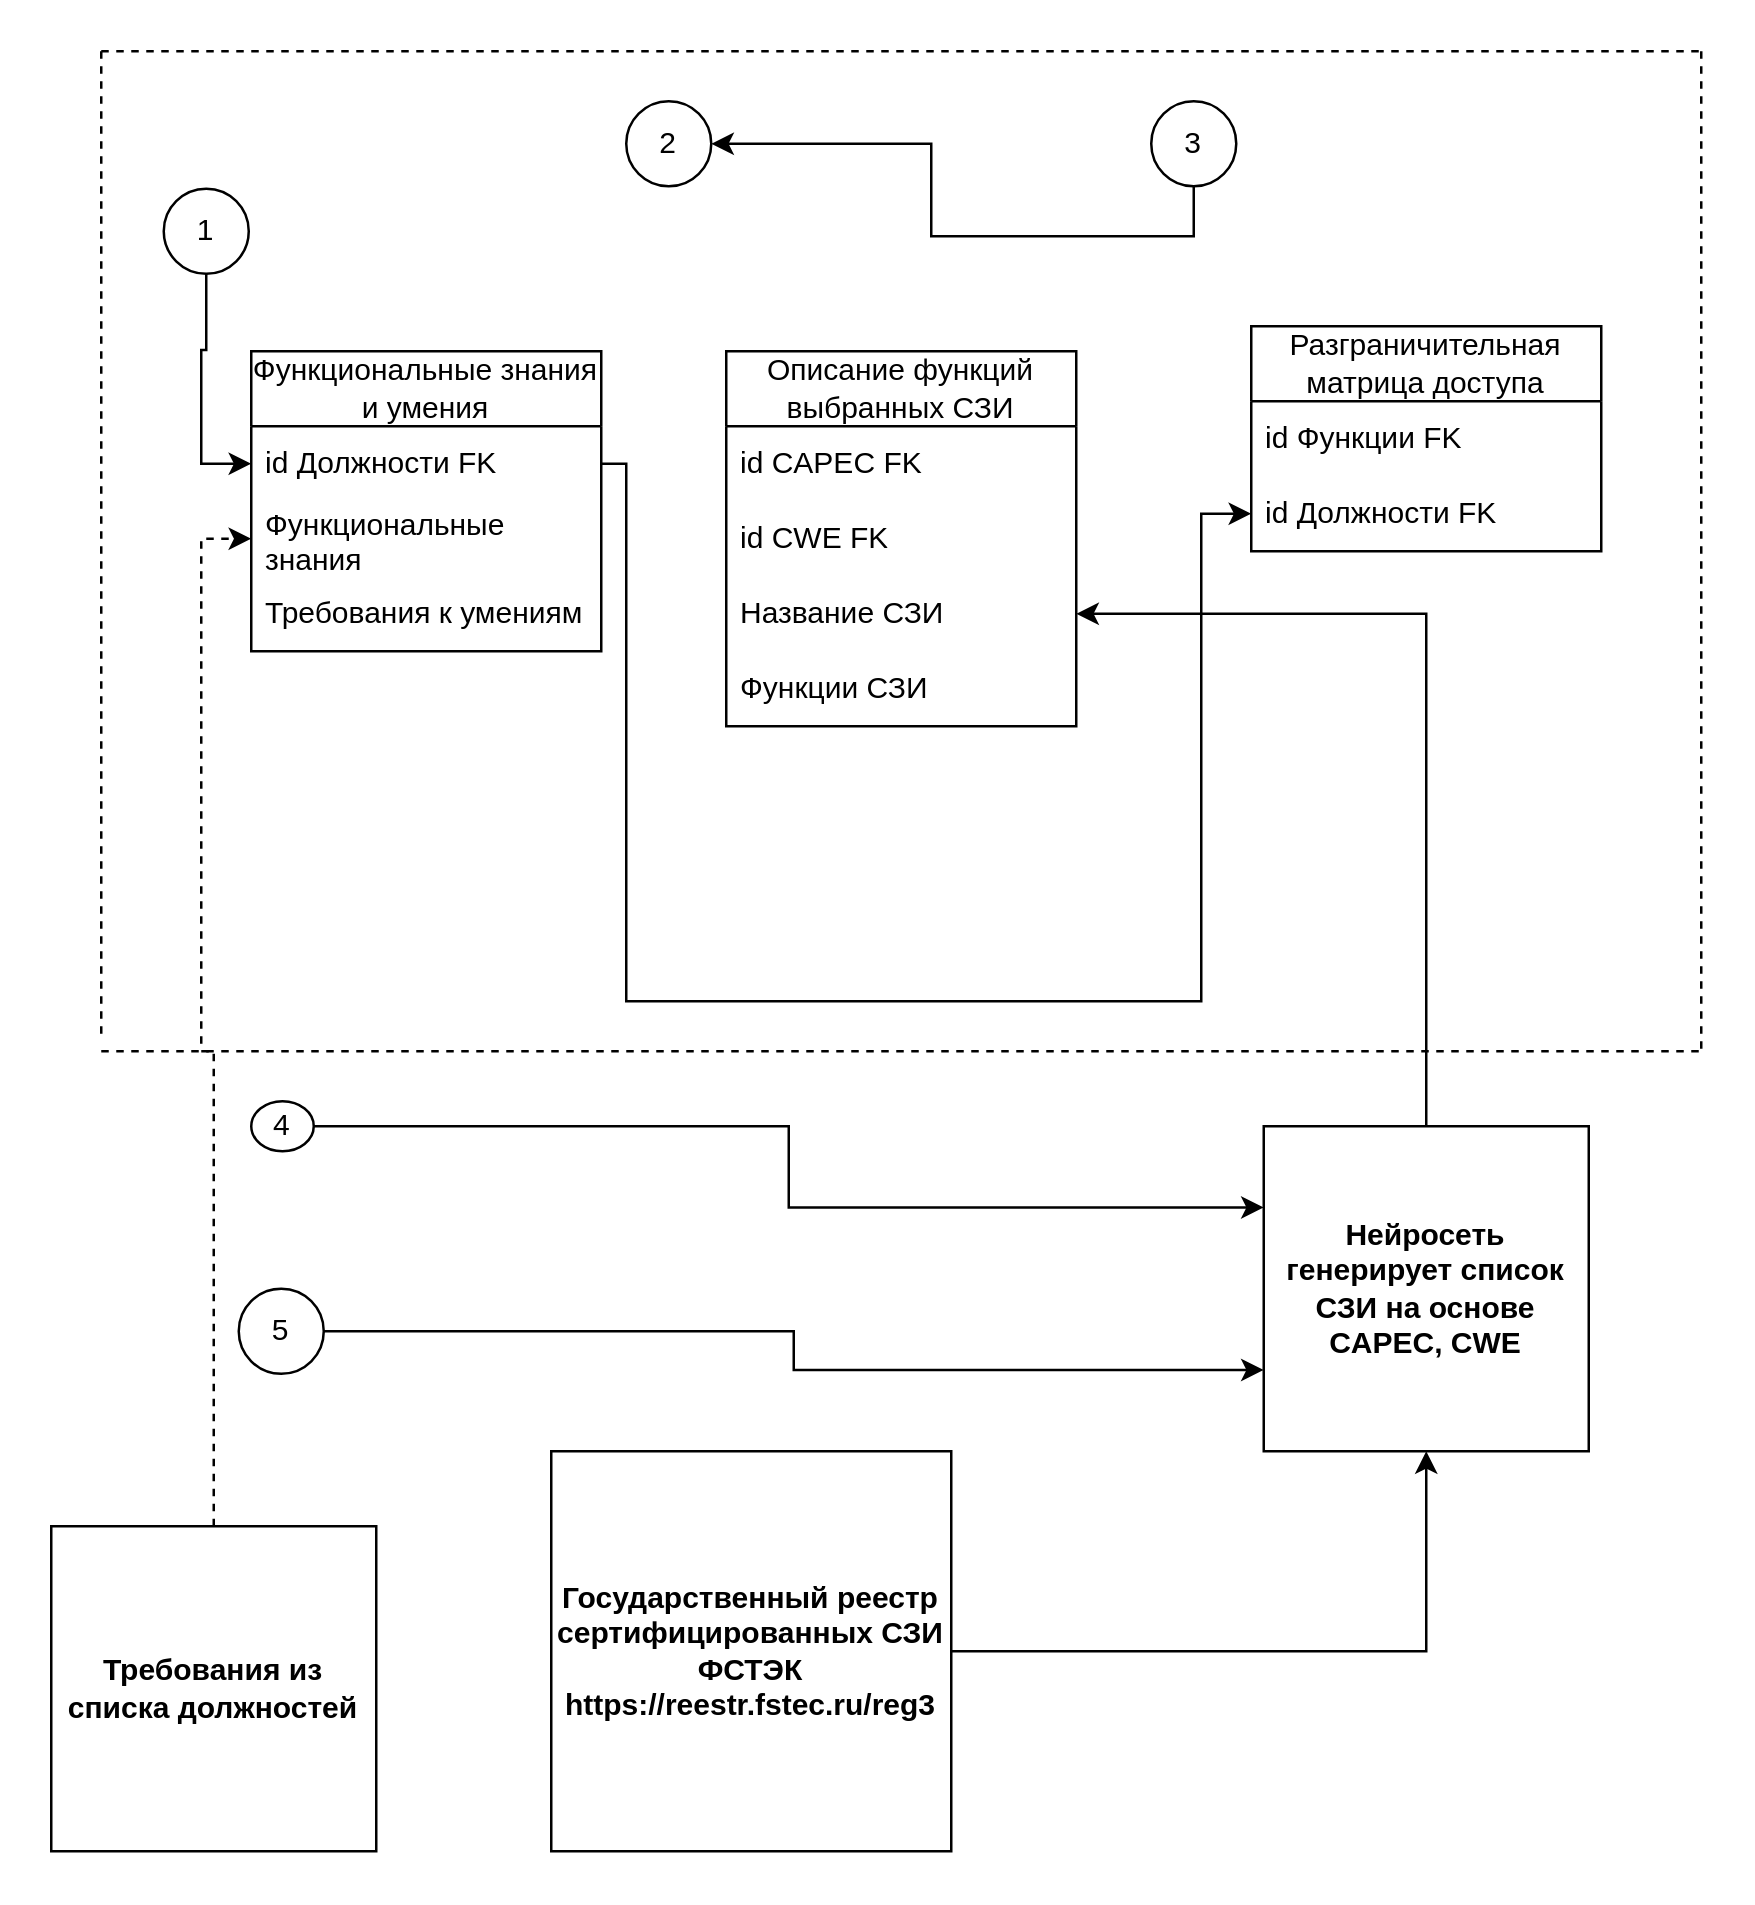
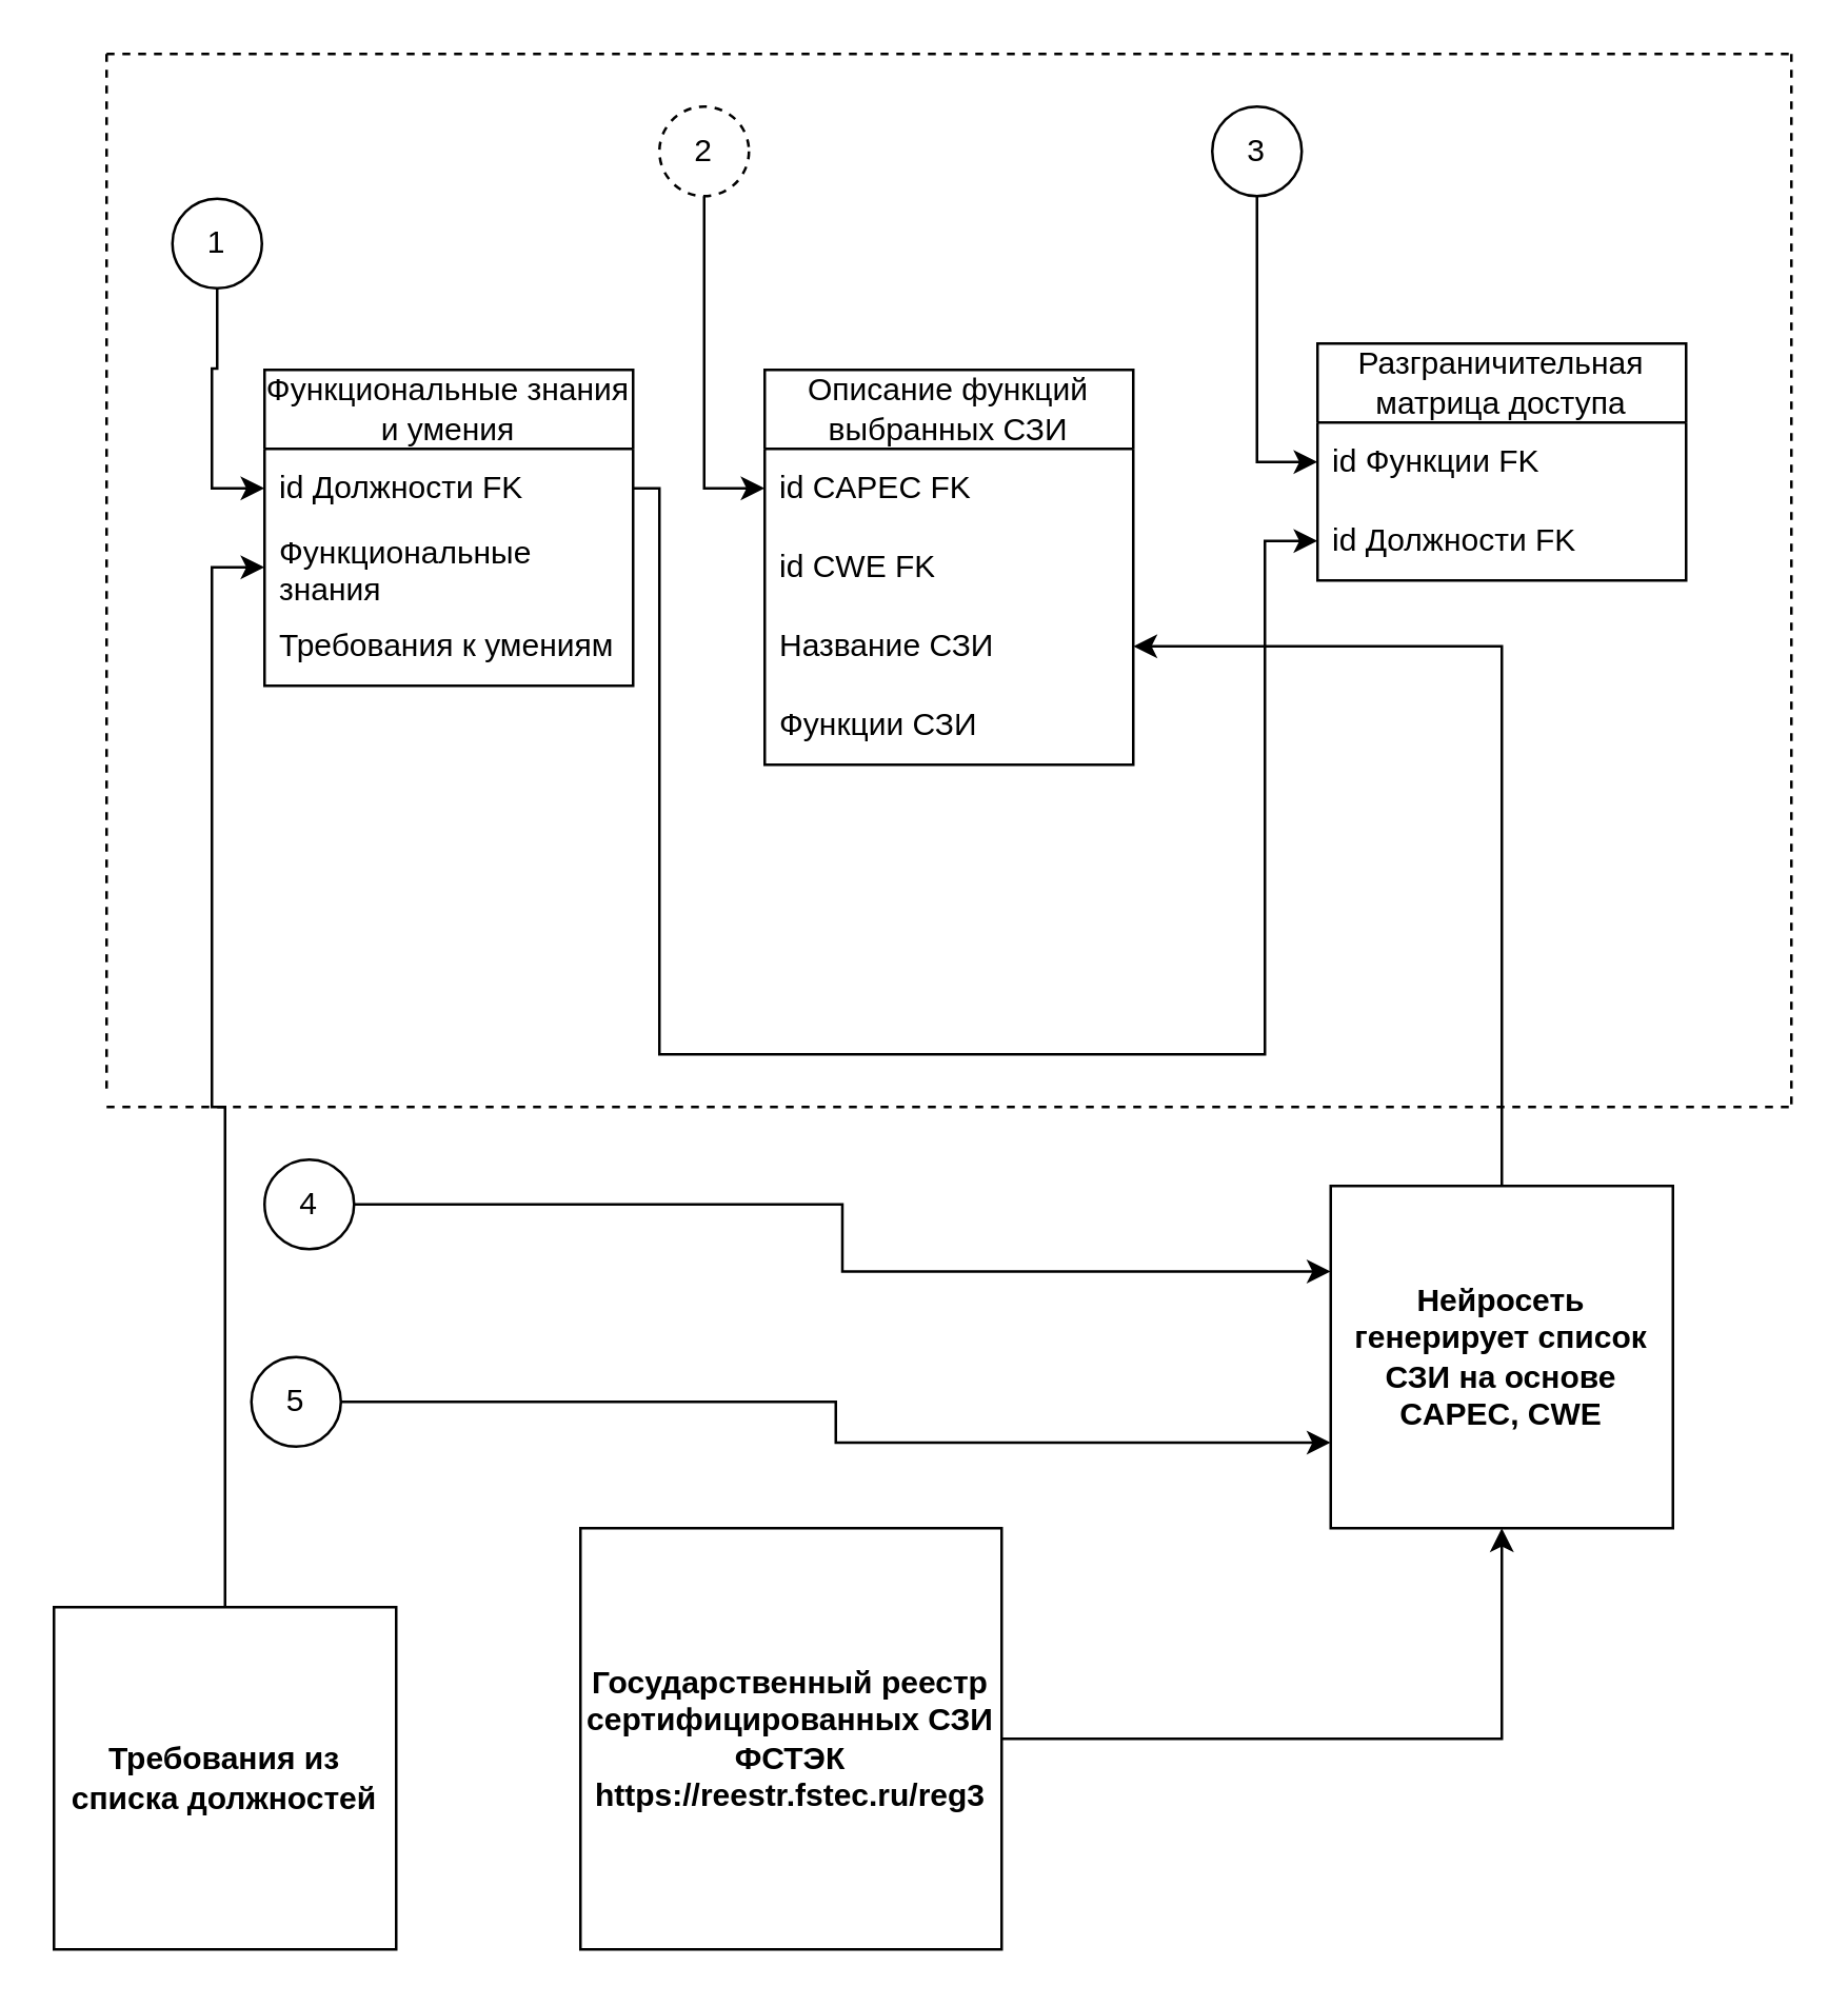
- <mxCell id="23" value="2" style="ellipse;whiteSpace=wrap;html=1;aspect=fixed;" parent="1" vertex="1"><mxGeometry x="250" y="40" width="34" height="34" as="geometry" /></mxCell>
+ <mxCell id="23" value="2" style="ellipse;whiteSpace=wrap;html=1;aspect=fixed;dashed=1;" parent="1" vertex="1"><mxGeometry x="250" y="40" width="34" height="34" as="geometry" /></mxCell>
- <mxCell id="18" style="edgeStyle=orthogonalEdgeStyle;rounded=0;orthogonalLoop=1;jettySize=auto;html=1;exitX=0.5;exitY=1;exitDx=0;exitDy=0;" parent="1" source="19" target="23" edge="1"><mxGeometry relative="1" as="geometry" /></mxCell>
+ <mxCell id="18" style="edgeStyle=orthogonalEdgeStyle;rounded=0;orthogonalLoop=1;jettySize=auto;html=1;exitX=0.5;exitY=1;exitDx=0;exitDy=0;entryX=0;entryY=0.5;entryDx=0;entryDy=0;" parent="1" source="19" target="16" edge="1"><mxGeometry relative="1" as="geometry" /></mxCell>
+ <mxCell id="22" style="edgeStyle=orthogonalEdgeStyle;rounded=0;orthogonalLoop=1;jettySize=auto;html=1;exitX=0.5;exitY=1;exitDx=0;exitDy=0;entryX=0;entryY=0.5;entryDx=0;entryDy=0;" parent="1" source="23" target="11" edge="1"><mxGeometry relative="1" as="geometry" /></mxCell>
- <mxCell id="33" style="edgeStyle=orthogonalEdgeStyle;rounded=0;orthogonalLoop=1;jettySize=auto;html=1;entryX=0;entryY=0.5;entryDx=0;entryDy=0;dashed=1;" parent="1" source="34" target="8" edge="1"><mxGeometry relative="1" as="geometry" /></mxCell>
+ <mxCell id="33" style="edgeStyle=orthogonalEdgeStyle;rounded=0;orthogonalLoop=1;jettySize=auto;html=1;entryX=0;entryY=0.5;entryDx=0;entryDy=0;" parent="1" source="34" target="8" edge="1"><mxGeometry relative="1" as="geometry" /></mxCell>
- <mxCell id="30" value="4" style="ellipse;whiteSpace=wrap;html=1;aspect=fixed;" parent="1" vertex="1"><mxGeometry x="100" y="440" width="25" height="20" as="geometry" /></mxCell>
+ <mxCell id="30" value="4" style="ellipse;whiteSpace=wrap;html=1;aspect=fixed;" parent="1" vertex="1"><mxGeometry x="100" y="440" width="34" height="34" as="geometry" /></mxCell>
